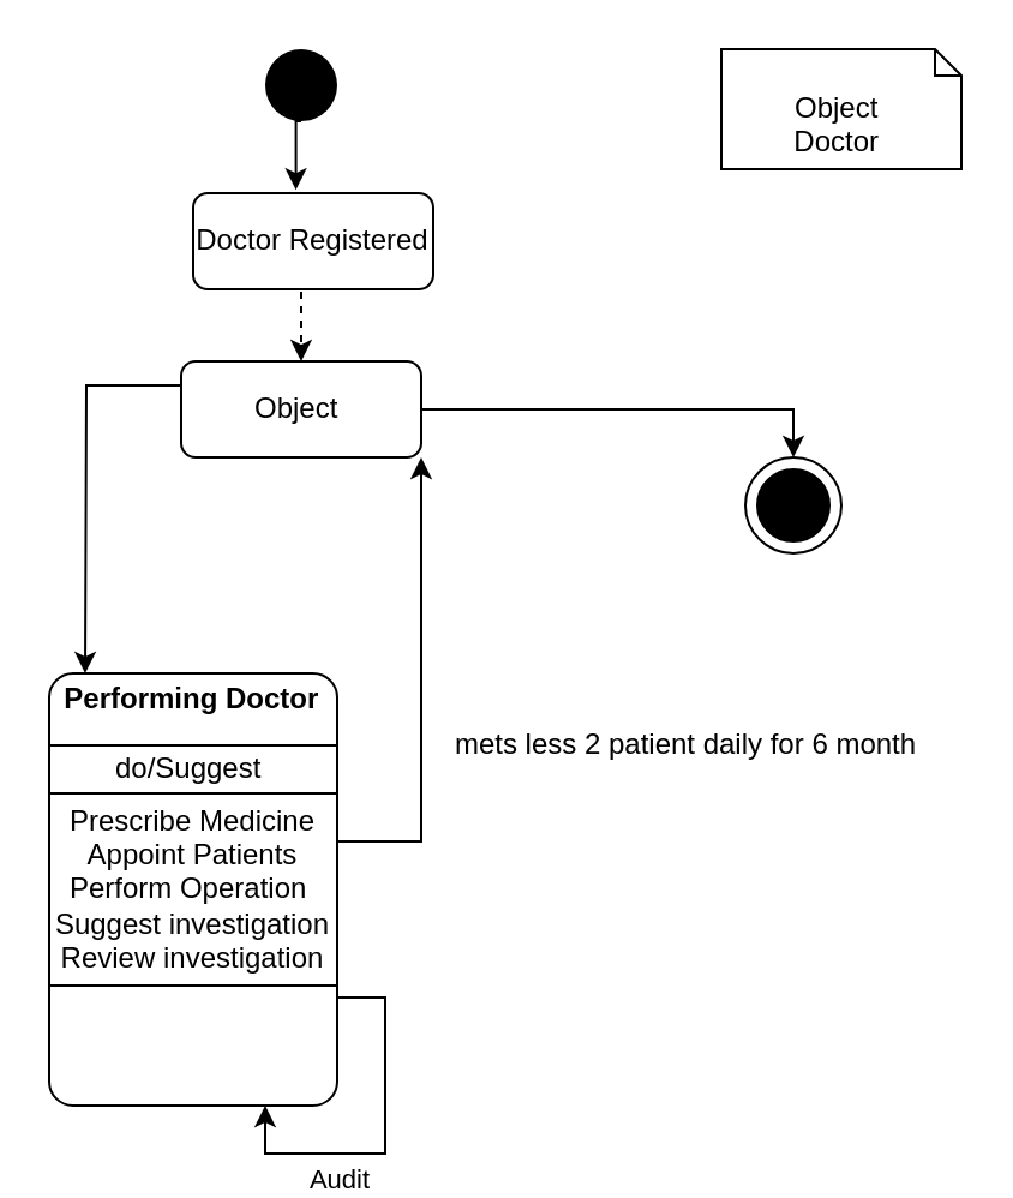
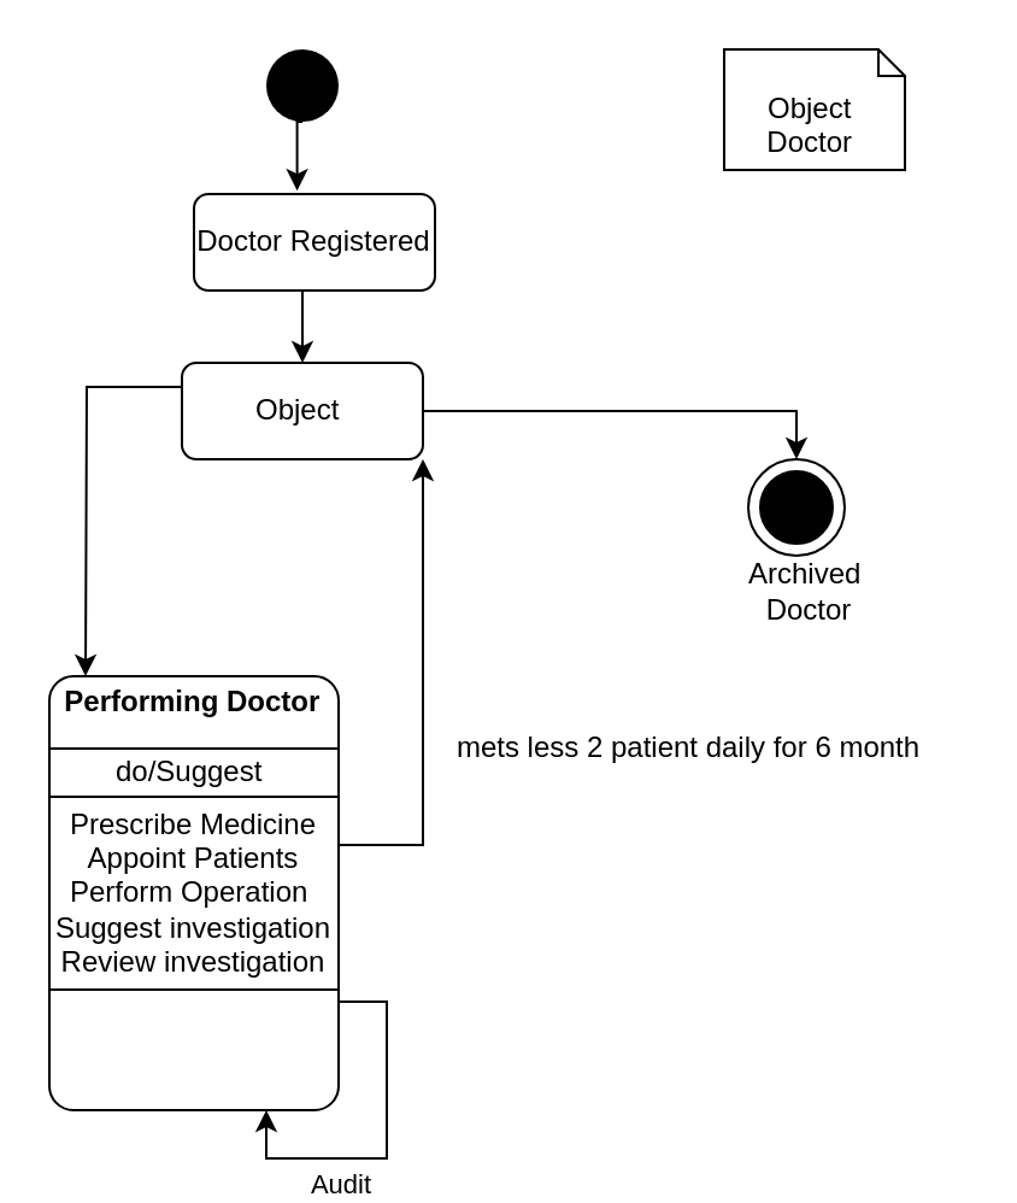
- <mxCell id="18" value="Object&amp;nbsp;&lt;br&gt;Doctor&amp;nbsp;" style="shape=note2;boundedLbl=1;whiteSpace=wrap;html=1;size=11;verticalAlign=top;align=center;" parent="1" vertex="1"><mxGeometry x="300" y="20" width="100" height="50" as="geometry" /></mxCell>
+ <mxCell id="18" value="Object&amp;nbsp;&lt;br&gt;Doctor&amp;nbsp;" style="shape=note2;boundedLbl=1;whiteSpace=wrap;html=1;size=11;verticalAlign=top;align=center;" parent="1" vertex="1"><mxGeometry x="300" y="20" width="75" height="50" as="geometry" /></mxCell>
- <mxCell id="4" style="edgeStyle=orthogonalEdgeStyle;rounded=0;orthogonalLoop=1;jettySize=auto;html=1;exitX=0.5;exitY=1;exitDx=0;exitDy=0;entryX=0.5;entryY=0;entryDx=0;entryDy=0;dashed=1;" parent="1" source="5" target="8" edge="1"><mxGeometry relative="1" as="geometry" /></mxCell>
+ <mxCell id="4" style="edgeStyle=orthogonalEdgeStyle;rounded=0;orthogonalLoop=1;jettySize=auto;html=1;exitX=0.5;exitY=1;exitDx=0;exitDy=0;entryX=0.5;entryY=0;entryDx=0;entryDy=0;" parent="1" source="5" target="8" edge="1"><mxGeometry relative="1" as="geometry" /></mxCell>
+ <mxCell id="17" value="Archived&amp;nbsp;&lt;br&gt;Doctor" style="text;html=1;align=center;verticalAlign=middle;resizable=0;points=[];autosize=1;" parent="1" vertex="1"><mxGeometry x="300" y="230" width="70" height="30" as="geometry" /></mxCell>
